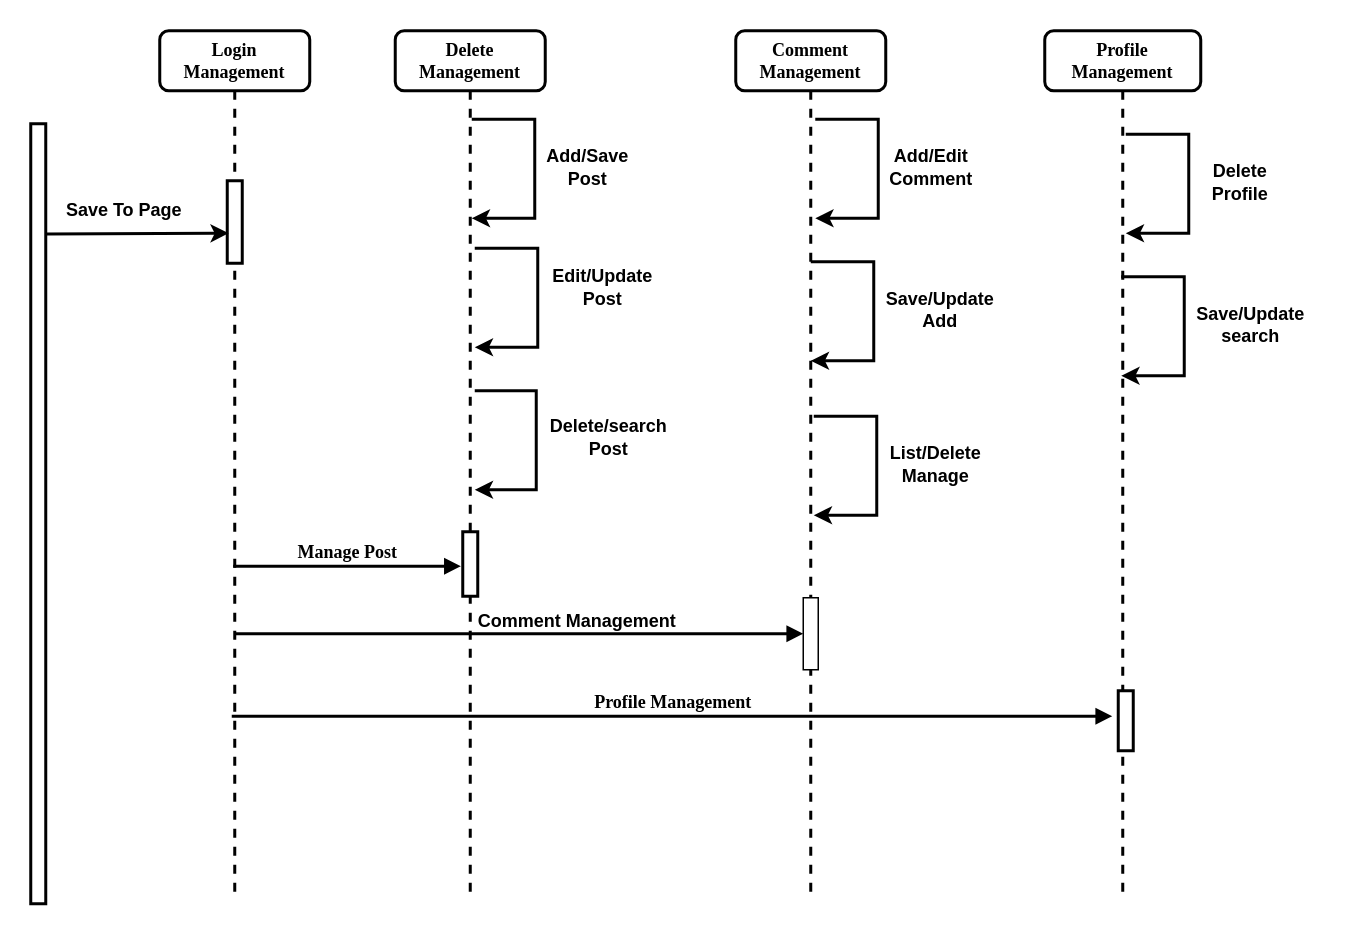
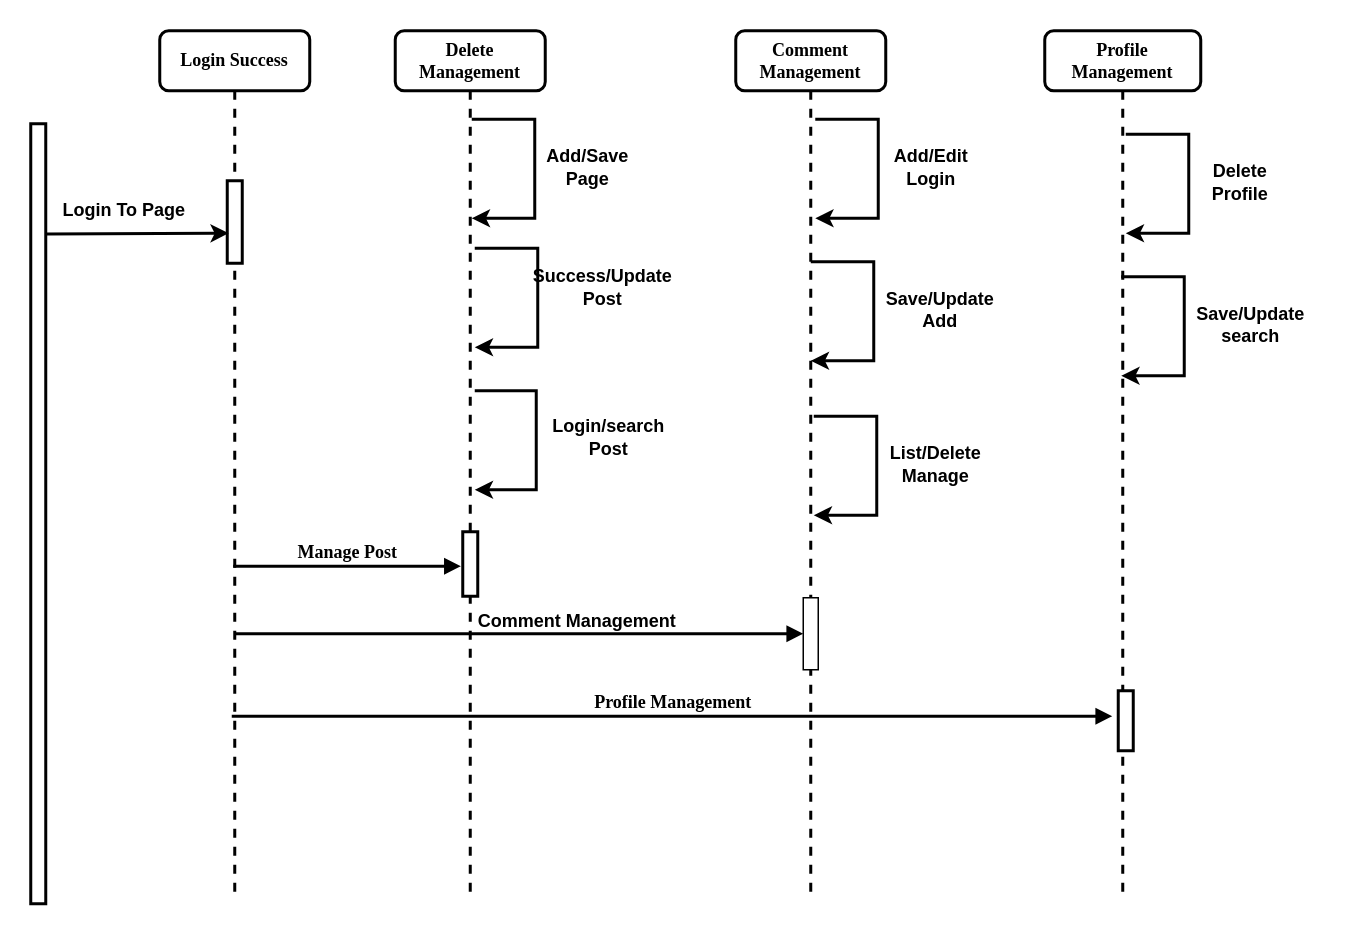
- <mxCell id="6" value="Login Management" style="shape=umlLifeline;perimeter=lifelinePerimeter;whiteSpace=wrap;html=1;container=1;collapsible=0;recursiveResize=0;outlineConnect=0;rounded=1;shadow=0;comic=0;labelBackgroundColor=none;strokeWidth=2;fontFamily=Verdana;fontSize=12;align=center;fontStyle=1" parent="1" vertex="1"><mxGeometry x="106" y="20" width="100" height="580" as="geometry" /></mxCell>
+ <mxCell id="6" value="Login Success" style="shape=umlLifeline;perimeter=lifelinePerimeter;whiteSpace=wrap;html=1;container=1;collapsible=0;recursiveResize=0;outlineConnect=0;rounded=1;shadow=0;comic=0;labelBackgroundColor=none;strokeWidth=2;fontFamily=Verdana;fontSize=12;align=center;fontStyle=1" parent="1" vertex="1"><mxGeometry x="106" y="20" width="100" height="580" as="geometry" /></mxCell>
- <mxCell id="31" value="Add/Save&lt;br&gt;Post" style="text;html=1;align=center;verticalAlign=middle;resizable=0;points=[];autosize=1;strokeColor=none;fillColor=none;fontStyle=1" parent="1" vertex="1"><mxGeometry x="354" y="90" width="73" height="41" as="geometry" /></mxCell>
+ <mxCell id="31" value="Add/Save&lt;br&gt;Page" style="text;html=1;align=center;verticalAlign=middle;resizable=0;points=[];autosize=1;strokeColor=none;fillColor=none;fontStyle=1" parent="1" vertex="1"><mxGeometry x="354" y="90" width="73" height="41" as="geometry" /></mxCell>
- <mxCell id="16" value="Add/Edit&lt;br&gt;Comment" style="text;html=1;align=center;verticalAlign=middle;resizable=0;points=[];autosize=1;strokeColor=none;fillColor=none;fontStyle=1" parent="1" vertex="1"><mxGeometry x="583" y="90" width="73" height="41" as="geometry" /></mxCell>
+ <mxCell id="16" value="Add/Edit&lt;br&gt;Login" style="text;html=1;align=center;verticalAlign=middle;resizable=0;points=[];autosize=1;strokeColor=none;fillColor=none;fontStyle=1" parent="1" vertex="1"><mxGeometry x="583" y="90" width="73" height="41" as="geometry" /></mxCell>
- <mxCell id="28" value="Save To Page" style="text;html=1;align=center;verticalAlign=middle;resizable=0;points=[];autosize=1;strokeColor=none;fillColor=none;fontStyle=1;strokeWidth=2;" parent="1" vertex="1"><mxGeometry x="32" y="127" width="100" height="26" as="geometry" /></mxCell>
+ <mxCell id="28" value="Login To Page" style="text;html=1;align=center;verticalAlign=middle;resizable=0;points=[];autosize=1;strokeColor=none;fillColor=none;fontStyle=1;strokeWidth=2;" parent="1" vertex="1"><mxGeometry x="32" y="127" width="100" height="26" as="geometry" /></mxCell>
- <mxCell id="11" value="Edit/Update&lt;br&gt;Post" style="text;html=1;align=center;verticalAlign=middle;resizable=0;points=[];autosize=1;strokeColor=none;fillColor=none;fontStyle=1" parent="1" vertex="1"><mxGeometry x="358" y="170" width="85" height="41" as="geometry" /></mxCell>
+ <mxCell id="11" value="Success/Update&lt;br&gt;Post" style="text;html=1;align=center;verticalAlign=middle;resizable=0;points=[];autosize=1;strokeColor=none;fillColor=none;fontStyle=1" parent="1" vertex="1"><mxGeometry x="358" y="170" width="85" height="41" as="geometry" /></mxCell>
- <mxCell id="13" value="Delete/search&lt;br&gt;Post" style="text;html=1;align=center;verticalAlign=middle;resizable=0;points=[];autosize=1;strokeColor=none;fillColor=none;fontStyle=1" parent="1" vertex="1"><mxGeometry x="357" y="270" width="96" height="41" as="geometry" /></mxCell>
+ <mxCell id="13" value="Login/search&lt;br&gt;Post" style="text;html=1;align=center;verticalAlign=middle;resizable=0;points=[];autosize=1;strokeColor=none;fillColor=none;fontStyle=1" parent="1" vertex="1"><mxGeometry x="357" y="270" width="96" height="41" as="geometry" /></mxCell>
